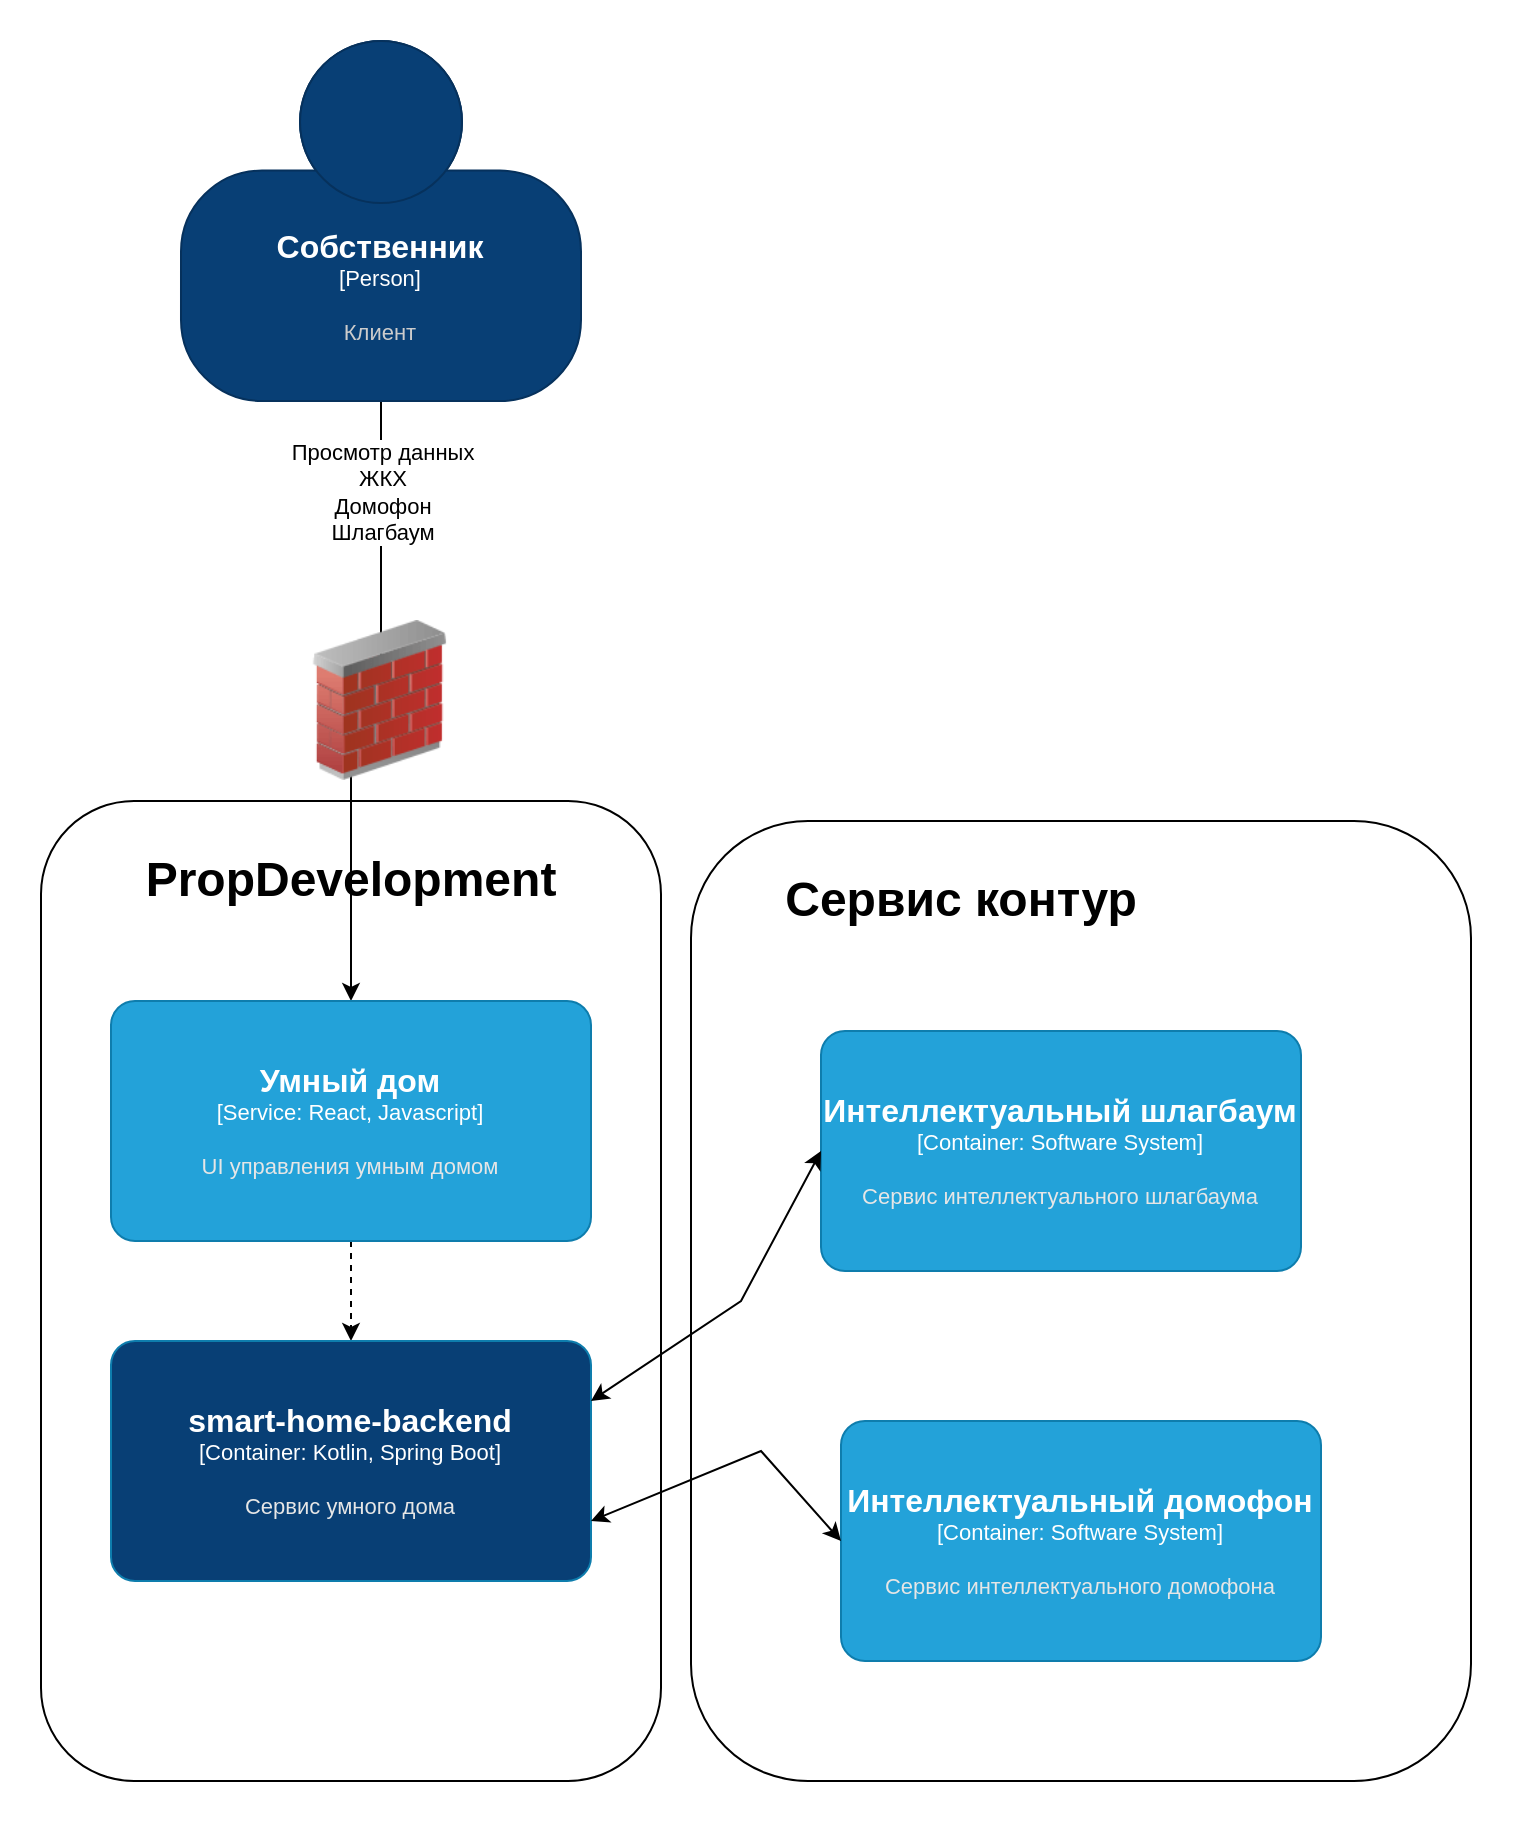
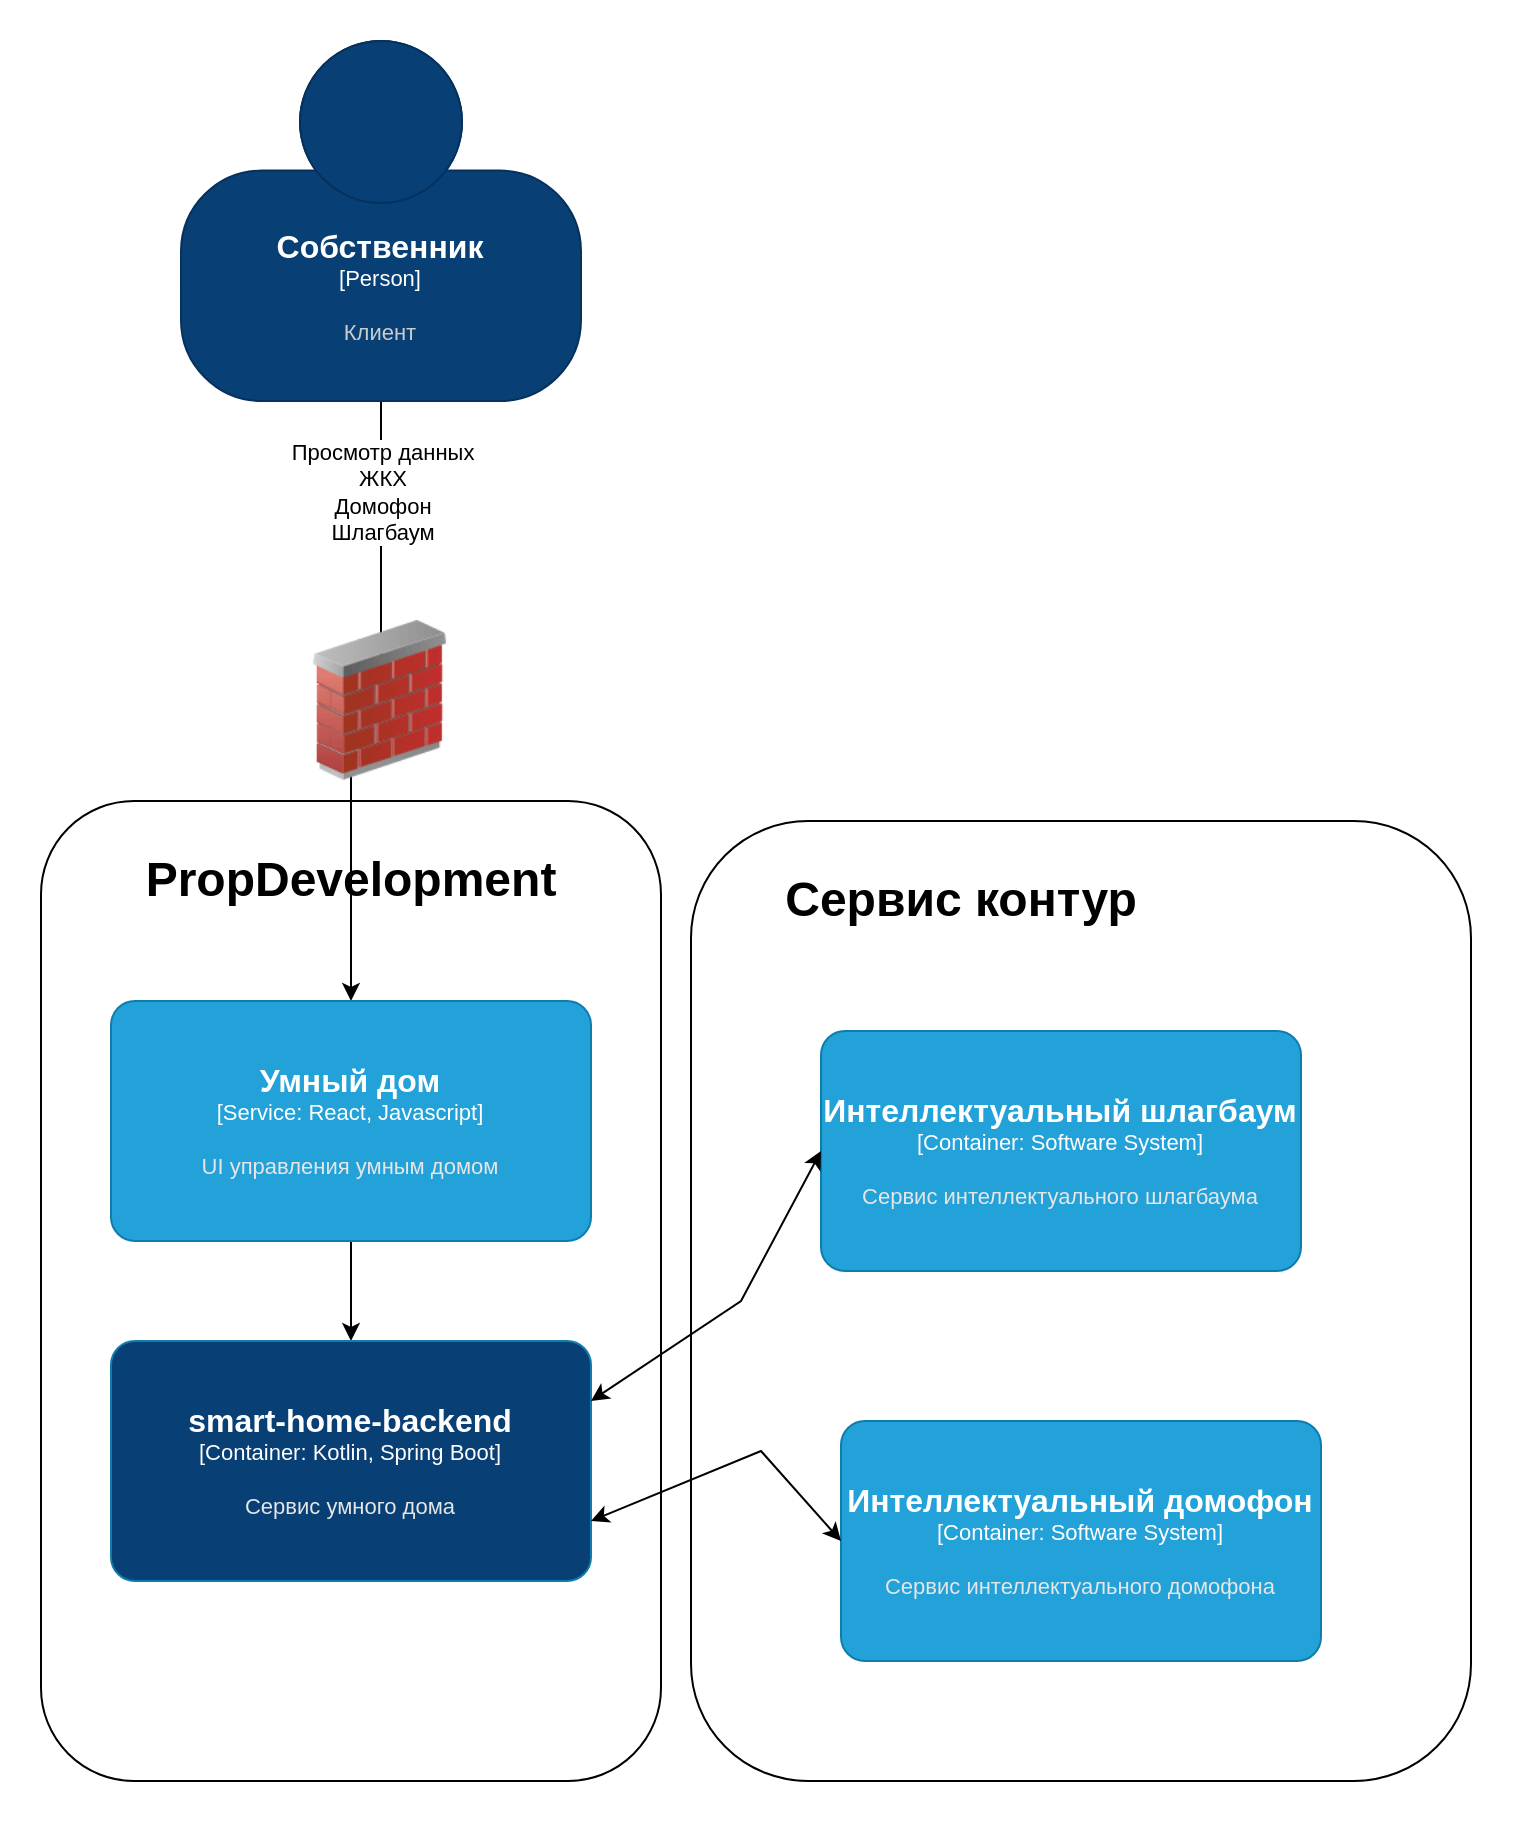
- <mxCell id="6" style="edgeStyle=orthogonalEdgeStyle;rounded=0;orthogonalLoop=1;jettySize=auto;html=1;exitX=0.5;exitY=1;exitDx=0;exitDy=0;exitPerimeter=0;dashed=1;" parent="1" source="7" target="10" edge="1"><mxGeometry relative="1" as="geometry" /></mxCell>
+ <mxCell id="6" style="edgeStyle=orthogonalEdgeStyle;rounded=0;orthogonalLoop=1;jettySize=auto;html=1;exitX=0.5;exitY=1;exitDx=0;exitDy=0;exitPerimeter=0;" parent="1" source="7" target="10" edge="1"><mxGeometry relative="1" as="geometry" /></mxCell>
